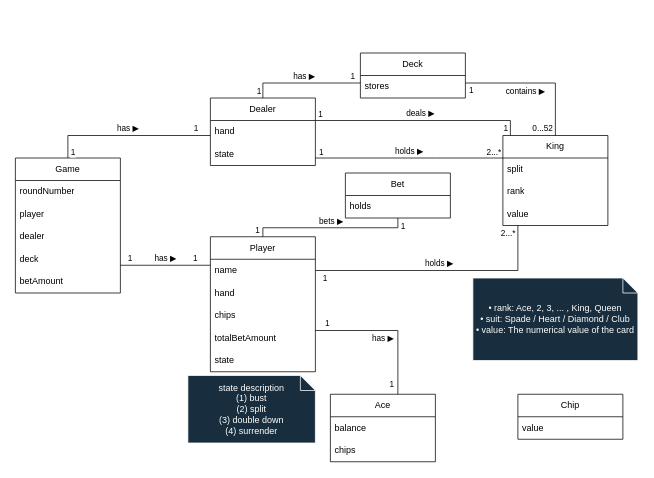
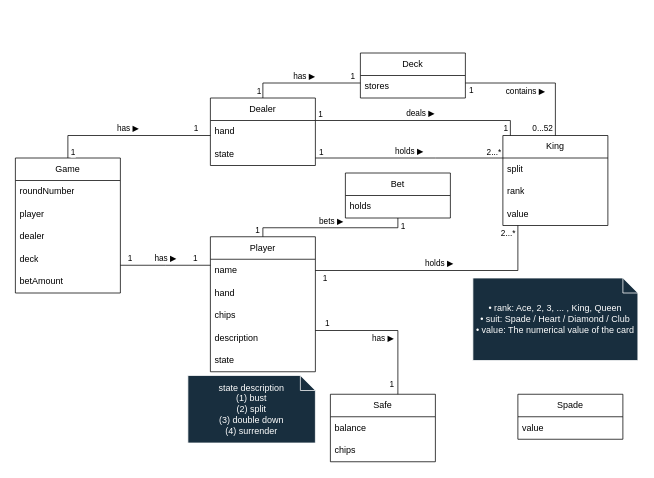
- <mxCell id="14" value="totalBetAmount" style="text;strokeColor=none;fillColor=none;align=left;verticalAlign=middle;spacingLeft=4;spacingRight=4;overflow=hidden;points=[[0,0.5],[1,0.5]];portConstraint=eastwest;rotatable=0;whiteSpace=wrap;html=1;" parent="10" vertex="1"><mxGeometry y="120" width="140" height="30" as="geometry" /></mxCell>
+ <mxCell id="14" value="description" style="text;strokeColor=none;fillColor=none;align=left;verticalAlign=middle;spacingLeft=4;spacingRight=4;overflow=hidden;points=[[0,0.5],[1,0.5]];portConstraint=eastwest;rotatable=0;whiteSpace=wrap;html=1;" parent="10" vertex="1"><mxGeometry y="120" width="140" height="30" as="geometry" /></mxCell>
- <mxCell id="19" value="Ace" style="swimlane;fontStyle=0;childLayout=stackLayout;horizontal=1;startSize=30;horizontalStack=0;resizeParent=1;resizeParentMax=0;resizeLast=0;collapsible=1;marginBottom=0;whiteSpace=wrap;html=1;" parent="1" vertex="1"><mxGeometry x="440" y="525" width="140" height="90" as="geometry" /></mxCell>
+ <mxCell id="19" value="Safe" style="swimlane;fontStyle=0;childLayout=stackLayout;horizontal=1;startSize=30;horizontalStack=0;resizeParent=1;resizeParentMax=0;resizeLast=0;collapsible=1;marginBottom=0;whiteSpace=wrap;html=1;" parent="1" vertex="1"><mxGeometry x="440" y="525" width="140" height="90" as="geometry" /></mxCell>
- <mxCell id="22" value="Chip" style="swimlane;fontStyle=0;childLayout=stackLayout;horizontal=1;startSize=30;horizontalStack=0;resizeParent=1;resizeParentMax=0;resizeLast=0;collapsible=1;marginBottom=0;whiteSpace=wrap;html=1;" parent="1" vertex="1"><mxGeometry x="690" y="525" width="140" height="60" as="geometry" /></mxCell>
+ <mxCell id="22" value="Spade" style="swimlane;fontStyle=0;childLayout=stackLayout;horizontal=1;startSize=30;horizontalStack=0;resizeParent=1;resizeParentMax=0;resizeLast=0;collapsible=1;marginBottom=0;whiteSpace=wrap;html=1;" parent="1" vertex="1"><mxGeometry x="690" y="525" width="140" height="60" as="geometry" /></mxCell>
